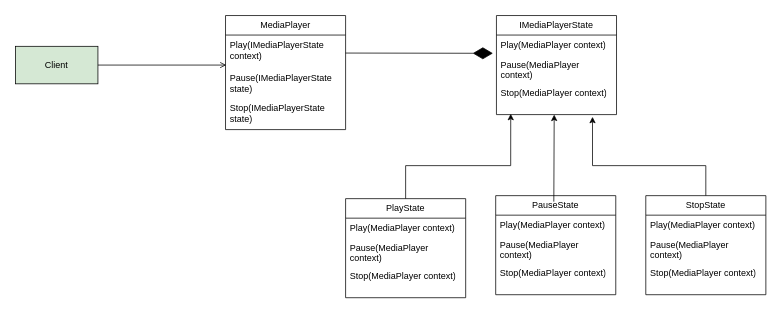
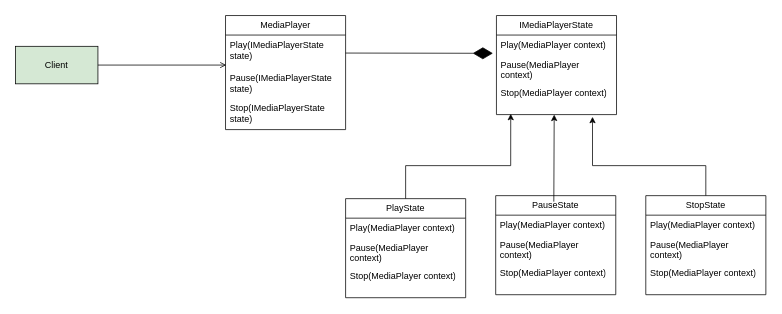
- <mxCell id="22" value="Play(IMediaPlayerState context)" style="text;strokeColor=none;fillColor=none;align=left;verticalAlign=top;spacingLeft=4;spacingRight=4;overflow=hidden;rotatable=0;points=[[0,0.5],[1,0.5]];portConstraint=eastwest;whiteSpace=wrap;html=1;" vertex="1" parent="21"><mxGeometry y="26" width="160" height="44" as="geometry" /></mxCell>
+ <mxCell id="22" value="Play(IMediaPlayerState state)" style="text;strokeColor=none;fillColor=none;align=left;verticalAlign=top;spacingLeft=4;spacingRight=4;overflow=hidden;rotatable=0;points=[[0,0.5],[1,0.5]];portConstraint=eastwest;whiteSpace=wrap;html=1;" vertex="1" parent="21"><mxGeometry y="26" width="160" height="44" as="geometry" /></mxCell>
